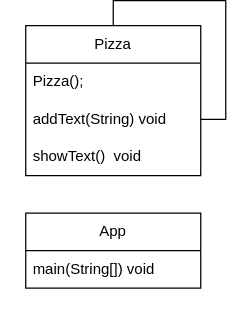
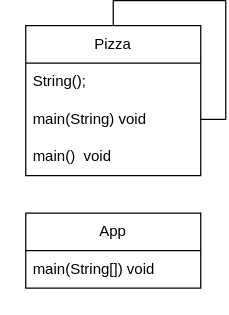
- <mxCell id="3" value="Pizza();" style="text;strokeColor=none;fillColor=none;align=left;verticalAlign=middle;spacingLeft=4;spacingRight=4;overflow=hidden;points=[[0,0.5],[1,0.5]];portConstraint=eastwest;rotatable=0;whiteSpace=wrap;html=1;" vertex="1" parent="2"><mxGeometry y="30" width="140" height="30" as="geometry" /></mxCell>
+ <mxCell id="3" value="String();" style="text;strokeColor=none;fillColor=none;align=left;verticalAlign=middle;spacingLeft=4;spacingRight=4;overflow=hidden;points=[[0,0.5],[1,0.5]];portConstraint=eastwest;rotatable=0;whiteSpace=wrap;html=1;" vertex="1" parent="2"><mxGeometry y="30" width="140" height="30" as="geometry" /></mxCell>
- <mxCell id="5" value="addText(String) void" style="text;strokeColor=none;fillColor=none;align=left;verticalAlign=middle;spacingLeft=4;spacingRight=4;overflow=hidden;points=[[0,0.5],[1,0.5]];portConstraint=eastwest;rotatable=0;whiteSpace=wrap;html=1;" vertex="1" parent="2"><mxGeometry y="60" width="140" height="30" as="geometry" /></mxCell>
+ <mxCell id="5" value="main(String) void" style="text;strokeColor=none;fillColor=none;align=left;verticalAlign=middle;spacingLeft=4;spacingRight=4;overflow=hidden;points=[[0,0.5],[1,0.5]];portConstraint=eastwest;rotatable=0;whiteSpace=wrap;html=1;" vertex="1" parent="2"><mxGeometry y="60" width="140" height="30" as="geometry" /></mxCell>
- <mxCell id="6" value="showText()&amp;nbsp; void" style="text;strokeColor=none;fillColor=none;align=left;verticalAlign=middle;spacingLeft=4;spacingRight=4;overflow=hidden;points=[[0,0.5],[1,0.5]];portConstraint=eastwest;rotatable=0;whiteSpace=wrap;html=1;" vertex="1" parent="2"><mxGeometry y="90" width="140" height="30" as="geometry" /></mxCell>
+ <mxCell id="6" value="main()&amp;nbsp; void" style="text;strokeColor=none;fillColor=none;align=left;verticalAlign=middle;spacingLeft=4;spacingRight=4;overflow=hidden;points=[[0,0.5],[1,0.5]];portConstraint=eastwest;rotatable=0;whiteSpace=wrap;html=1;" vertex="1" parent="2"><mxGeometry y="90" width="140" height="30" as="geometry" /></mxCell>
